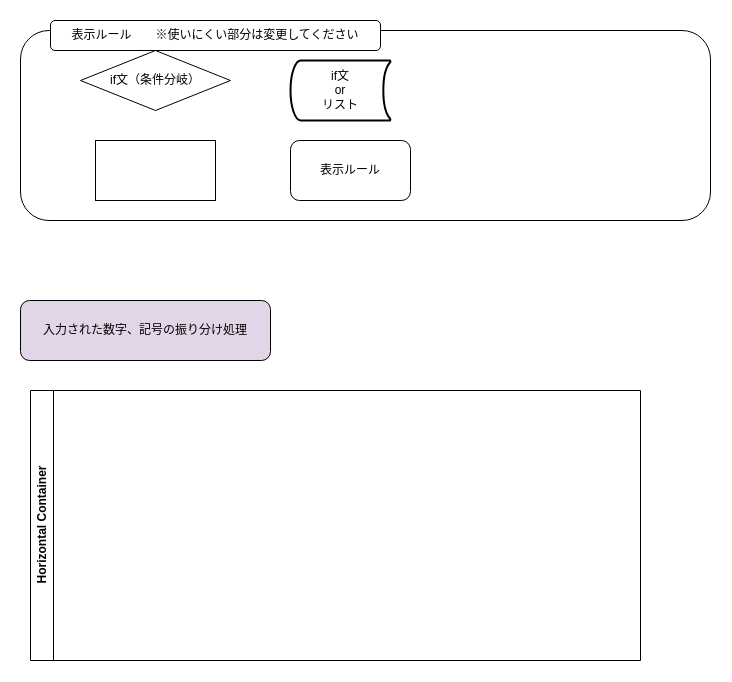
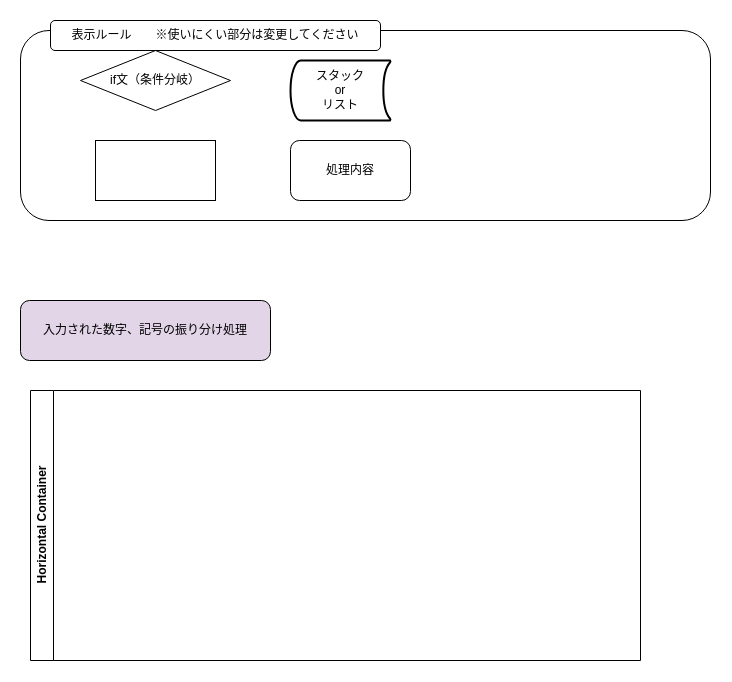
- <mxCell id="9" value="if文&lt;div&gt;or&lt;br&gt;&lt;div&gt;リスト&lt;/div&gt;&lt;/div&gt;" style="strokeWidth=2;html=1;shape=mxgraph.flowchart.stored_data;whiteSpace=wrap;" vertex="1" parent="1"><mxGeometry x="290" y="60" width="100" height="60" as="geometry" /></mxCell>
+ <mxCell id="9" value="スタック&lt;div&gt;or&lt;br&gt;&lt;div&gt;リスト&lt;/div&gt;&lt;/div&gt;" style="strokeWidth=2;html=1;shape=mxgraph.flowchart.stored_data;whiteSpace=wrap;" vertex="1" parent="1"><mxGeometry x="290" y="60" width="100" height="60" as="geometry" /></mxCell>
- <mxCell id="6" value="表示ルール" style="rounded=1;whiteSpace=wrap;html=1;" vertex="1" parent="1"><mxGeometry x="290" y="140" width="120" height="60" as="geometry" /></mxCell>
+ <mxCell id="6" value="処理内容" style="rounded=1;whiteSpace=wrap;html=1;" vertex="1" parent="1"><mxGeometry x="290" y="140" width="120" height="60" as="geometry" /></mxCell>
